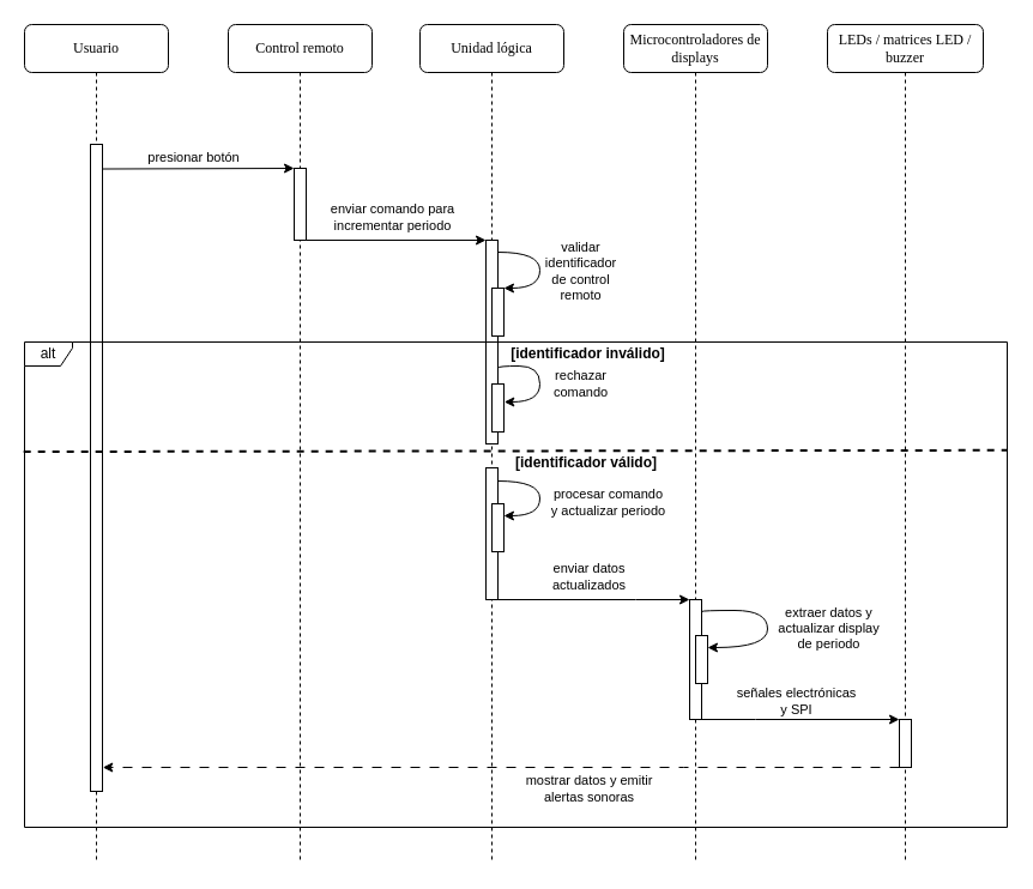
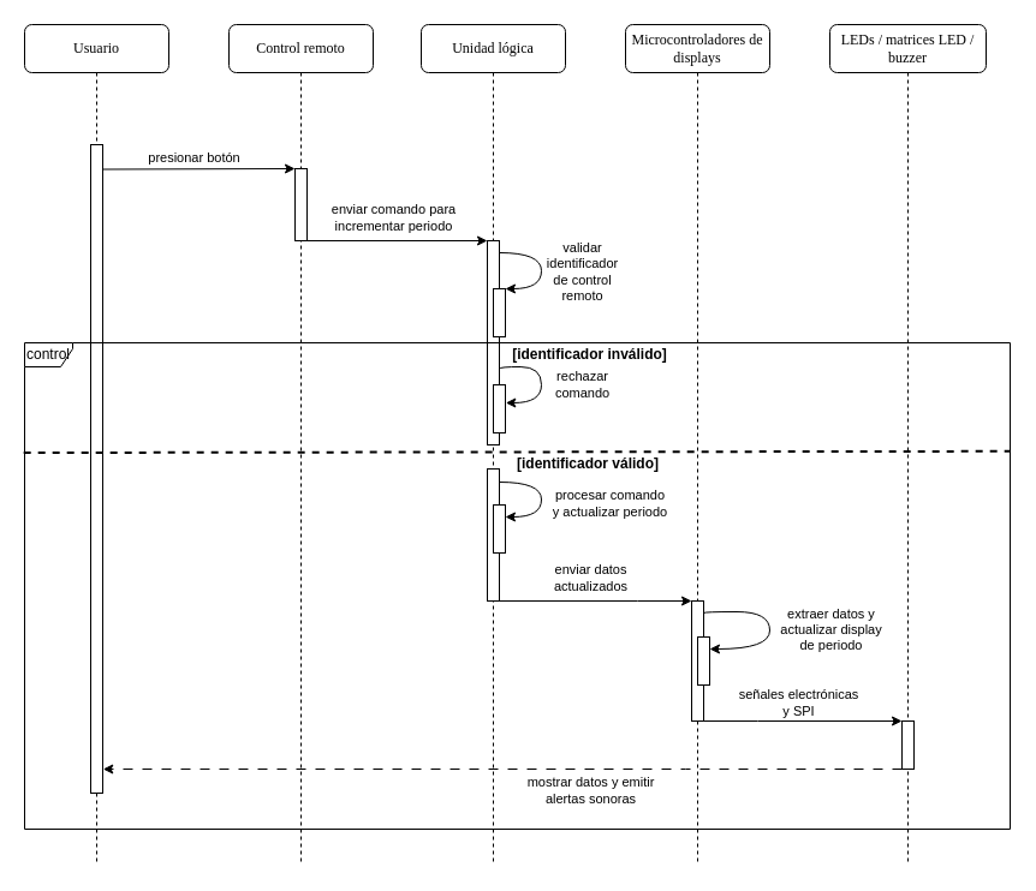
- <mxCell id="25" value="alt" style="shape=umlFrame;whiteSpace=wrap;html=1;pointerEvents=0;width=40;height=20;" parent="1" vertex="1"><mxGeometry x="20" y="285" width="820" height="405" as="geometry" /></mxCell>
+ <mxCell id="25" value="control" style="shape=umlFrame;whiteSpace=wrap;html=1;pointerEvents=0;width=40;height=20;" parent="1" vertex="1"><mxGeometry x="20" y="285" width="820" height="405" as="geometry" /></mxCell>
